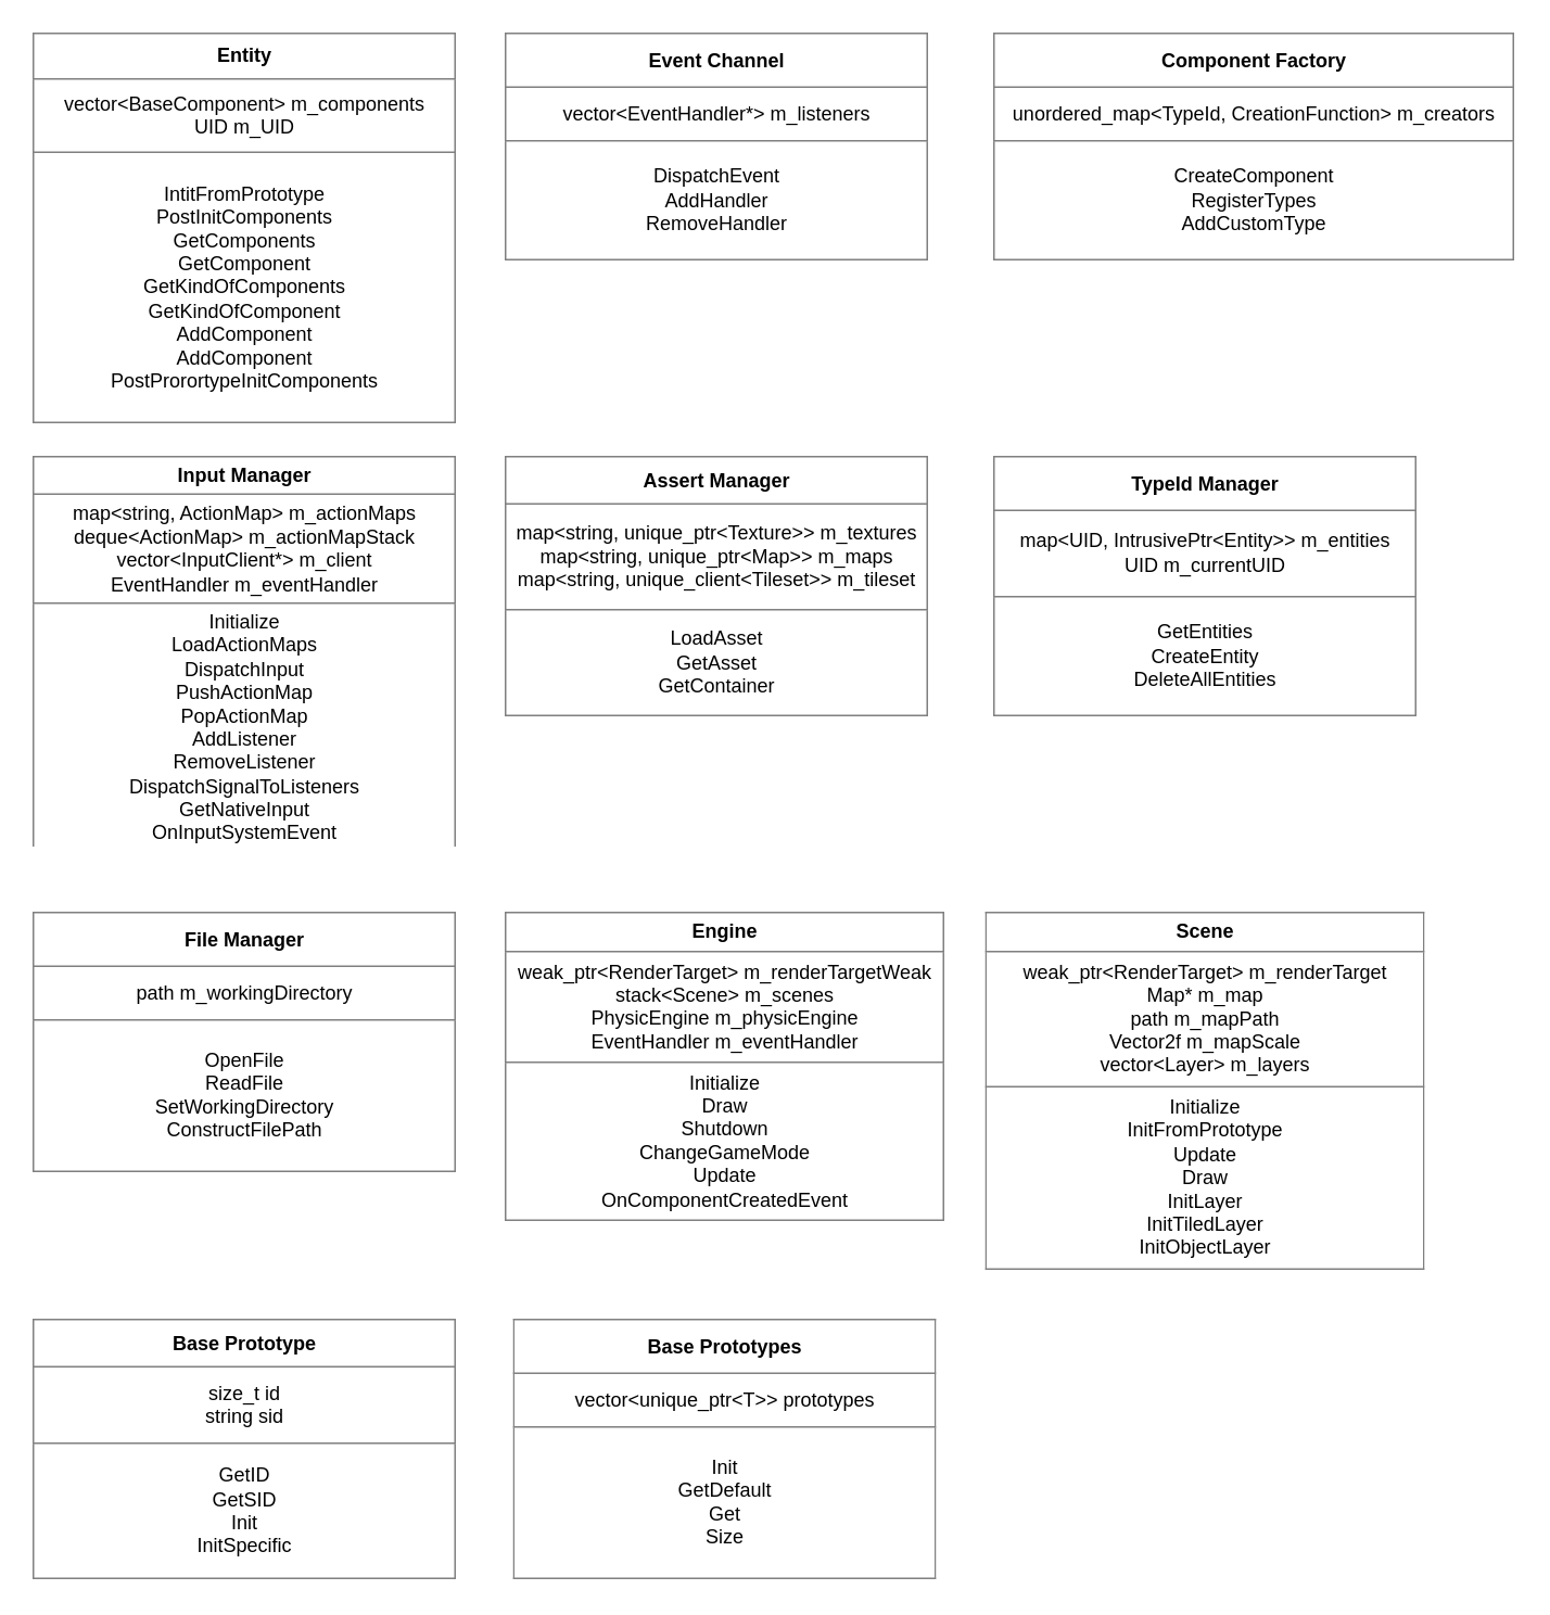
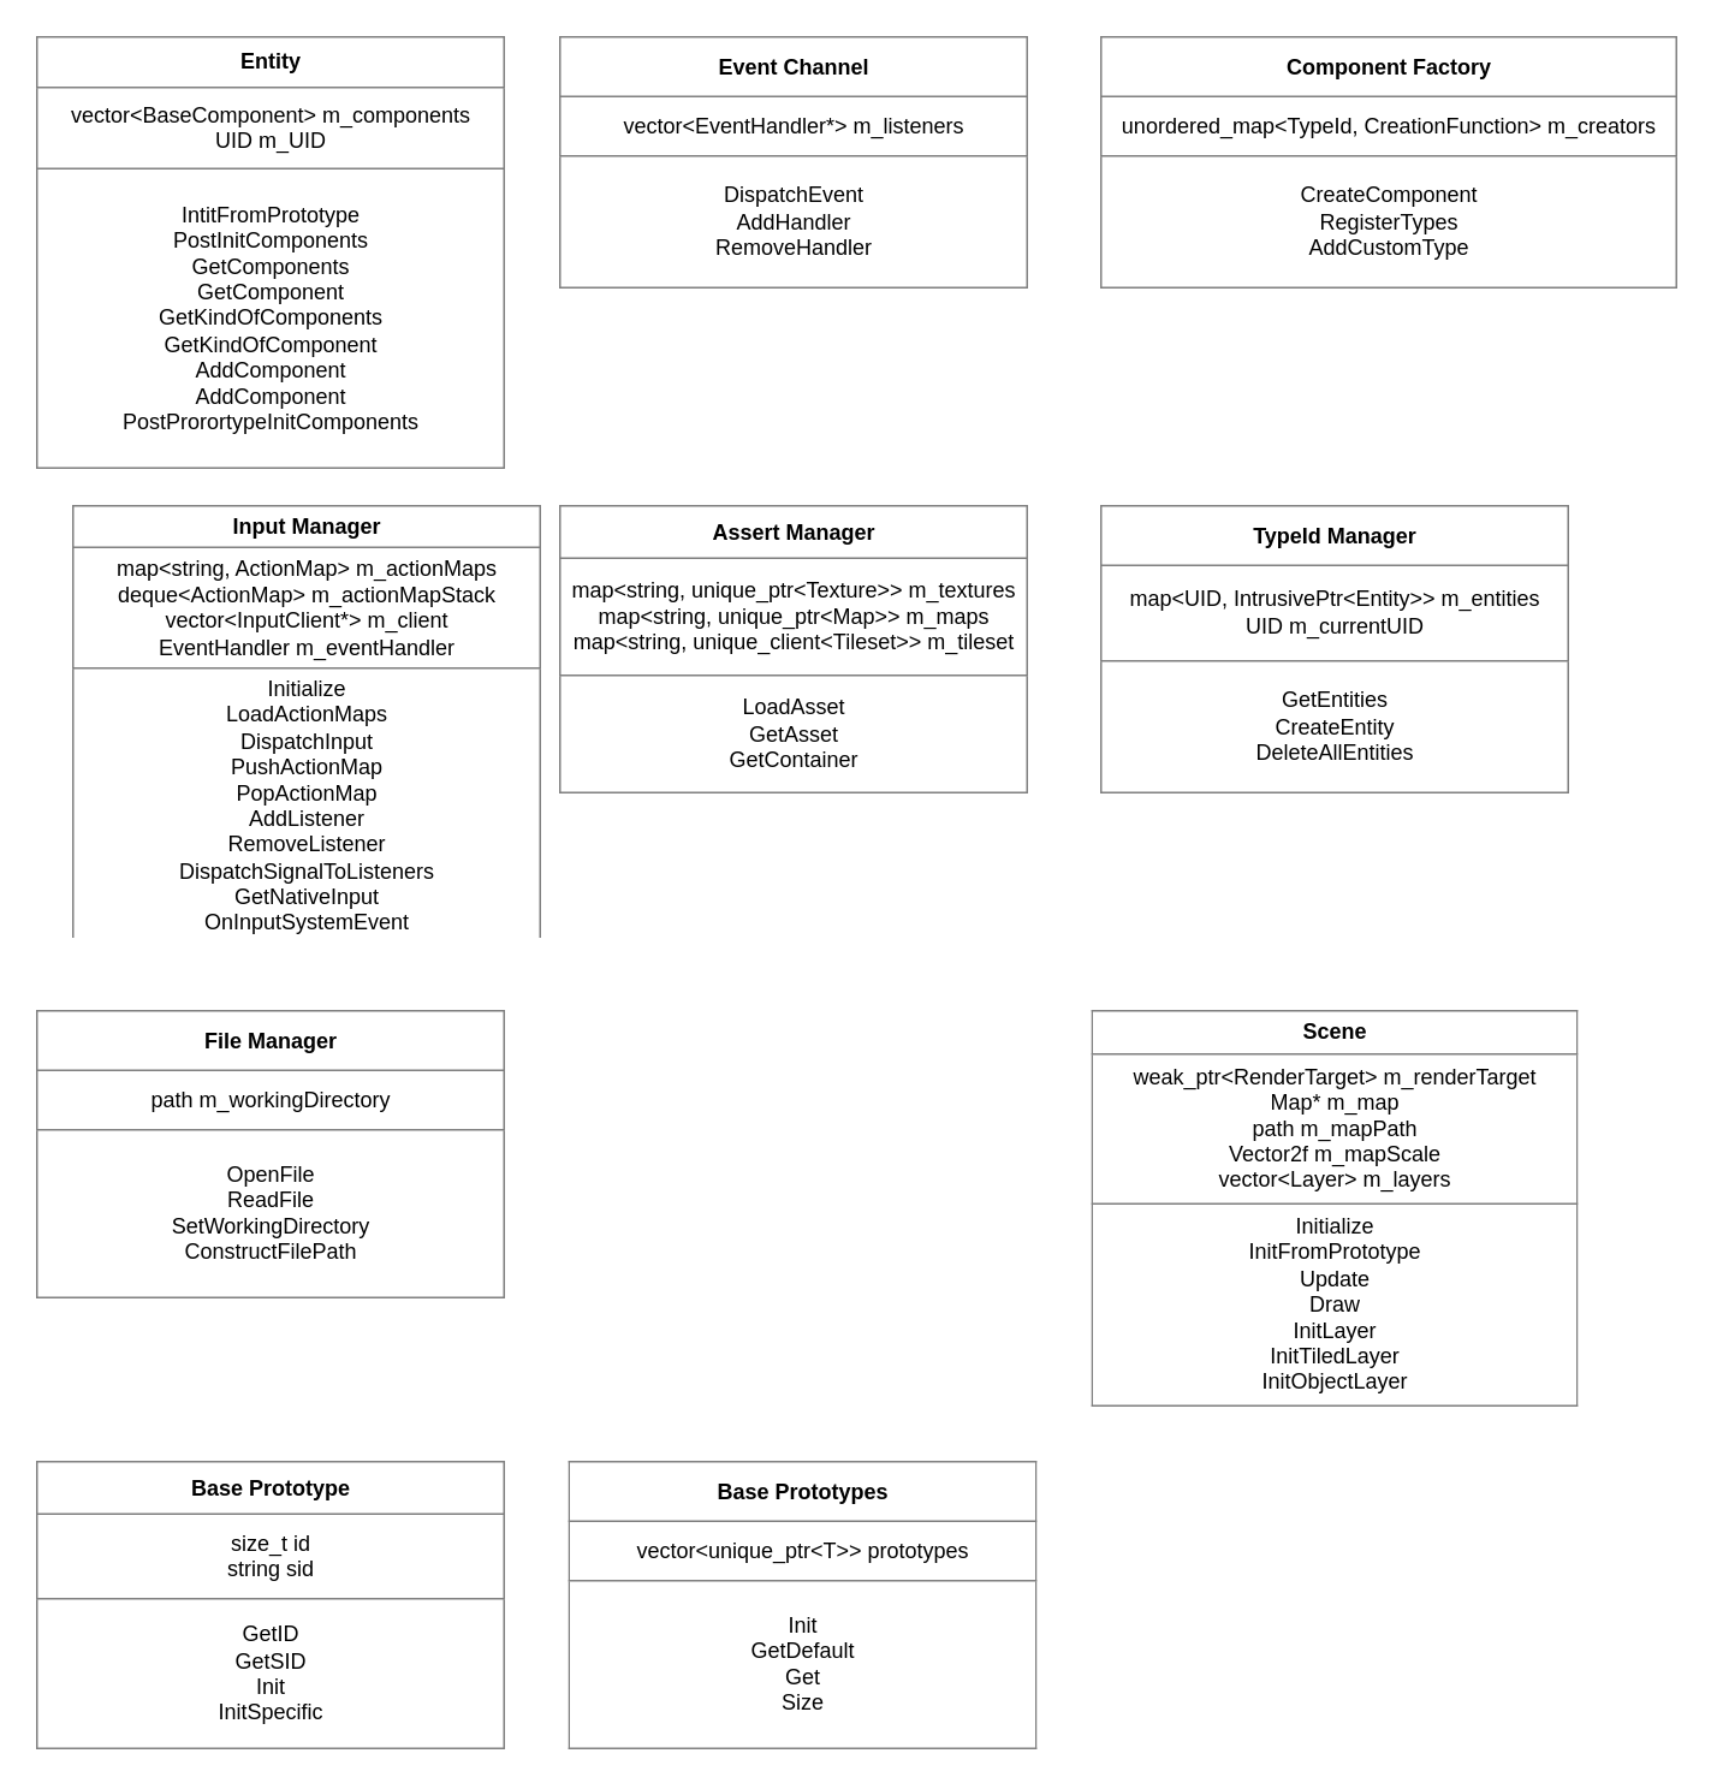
- <mxCell id="5" value="&lt;table border=&quot;1&quot; width=&quot;100%&quot; cellpadding=&quot;4&quot; style=&quot;width: 100% ; height: 100% ; border-collapse: collapse&quot;&gt;&lt;tbody&gt;&lt;tr&gt;&lt;th align=&quot;center&quot;&gt;&lt;b&gt;Input Manager&lt;/b&gt;&lt;/th&gt;&lt;/tr&gt;&lt;tr&gt;&lt;td align=&quot;center&quot;&gt;map&amp;lt;string, ActionMap&amp;gt; m_actionMaps&lt;br&gt;deque&amp;lt;ActionMap&amp;gt; m_actionMapStack&lt;br&gt;vector&amp;lt;InputClient*&amp;gt; m_client&lt;br&gt;EventHandler m_eventHandler&lt;br&gt;&lt;/td&gt;&lt;/tr&gt;&lt;tr&gt;&lt;td align=&quot;center&quot;&gt;Initialize&lt;br&gt;LoadActionMaps&lt;br&gt;DispatchInput&lt;br&gt;PushActionMap&lt;br&gt;PopActionMap&lt;br&gt;AddListener&lt;br&gt;RemoveListener&lt;br&gt;DispatchSignalToListeners&lt;br&gt;GetNativeInput&lt;br&gt;OnInputSystemEvent&lt;br&gt;&lt;/td&gt;&lt;/tr&gt;&lt;/tbody&gt;&lt;/table&gt;" style="text;html=1;strokeColor=none;fillColor=none;overflow=fill;" vertex="1" parent="1"><mxGeometry x="20" y="280" width="260" height="240" as="geometry" /></mxCell>
+ <mxCell id="5" value="&lt;table border=&quot;1&quot; width=&quot;100%&quot; cellpadding=&quot;4&quot; style=&quot;width: 100% ; height: 100% ; border-collapse: collapse&quot;&gt;&lt;tbody&gt;&lt;tr&gt;&lt;th align=&quot;center&quot;&gt;&lt;b&gt;Input Manager&lt;/b&gt;&lt;/th&gt;&lt;/tr&gt;&lt;tr&gt;&lt;td align=&quot;center&quot;&gt;map&amp;lt;string, ActionMap&amp;gt; m_actionMaps&lt;br&gt;deque&amp;lt;ActionMap&amp;gt; m_actionMapStack&lt;br&gt;vector&amp;lt;InputClient*&amp;gt; m_client&lt;br&gt;EventHandler m_eventHandler&lt;br&gt;&lt;/td&gt;&lt;/tr&gt;&lt;tr&gt;&lt;td align=&quot;center&quot;&gt;Initialize&lt;br&gt;LoadActionMaps&lt;br&gt;DispatchInput&lt;br&gt;PushActionMap&lt;br&gt;PopActionMap&lt;br&gt;AddListener&lt;br&gt;RemoveListener&lt;br&gt;DispatchSignalToListeners&lt;br&gt;GetNativeInput&lt;br&gt;OnInputSystemEvent&lt;br&gt;&lt;/td&gt;&lt;/tr&gt;&lt;/tbody&gt;&lt;/table&gt;" style="text;html=1;strokeColor=none;fillColor=none;overflow=fill;" vertex="1" parent="1"><mxGeometry x="40" y="280" width="260" height="240" as="geometry" /></mxCell>
- <mxCell id="9" value="&lt;table border=&quot;1&quot; width=&quot;100%&quot; cellpadding=&quot;4&quot; style=&quot;width: 100% ; height: 100% ; border-collapse: collapse&quot;&gt;&lt;tbody&gt;&lt;tr&gt;&lt;th align=&quot;center&quot;&gt;Engine&lt;/th&gt;&lt;/tr&gt;&lt;tr&gt;&lt;td align=&quot;center&quot;&gt;weak_ptr&amp;lt;RenderTarget&amp;gt; m_renderTargetWeak&lt;br&gt;stack&amp;lt;Scene&amp;gt; m_scenes&lt;br&gt;PhysicEngine m_physicEngine&lt;br&gt;EventHandler m_eventHandler&lt;br&gt;&lt;/td&gt;&lt;/tr&gt;&lt;tr&gt;&lt;td align=&quot;center&quot;&gt;Initialize&lt;br&gt;Draw&lt;br&gt;Shutdown&lt;br&gt;ChangeGameMode&lt;br&gt;Update&lt;br&gt;OnComponentCreatedEvent&lt;br&gt;&lt;/td&gt;&lt;/tr&gt;&lt;/tbody&gt;&lt;/table&gt;" style="text;html=1;strokeColor=none;fillColor=none;overflow=fill;" vertex="1" parent="1"><mxGeometry x="310" y="560" width="270" height="190" as="geometry" /></mxCell>
